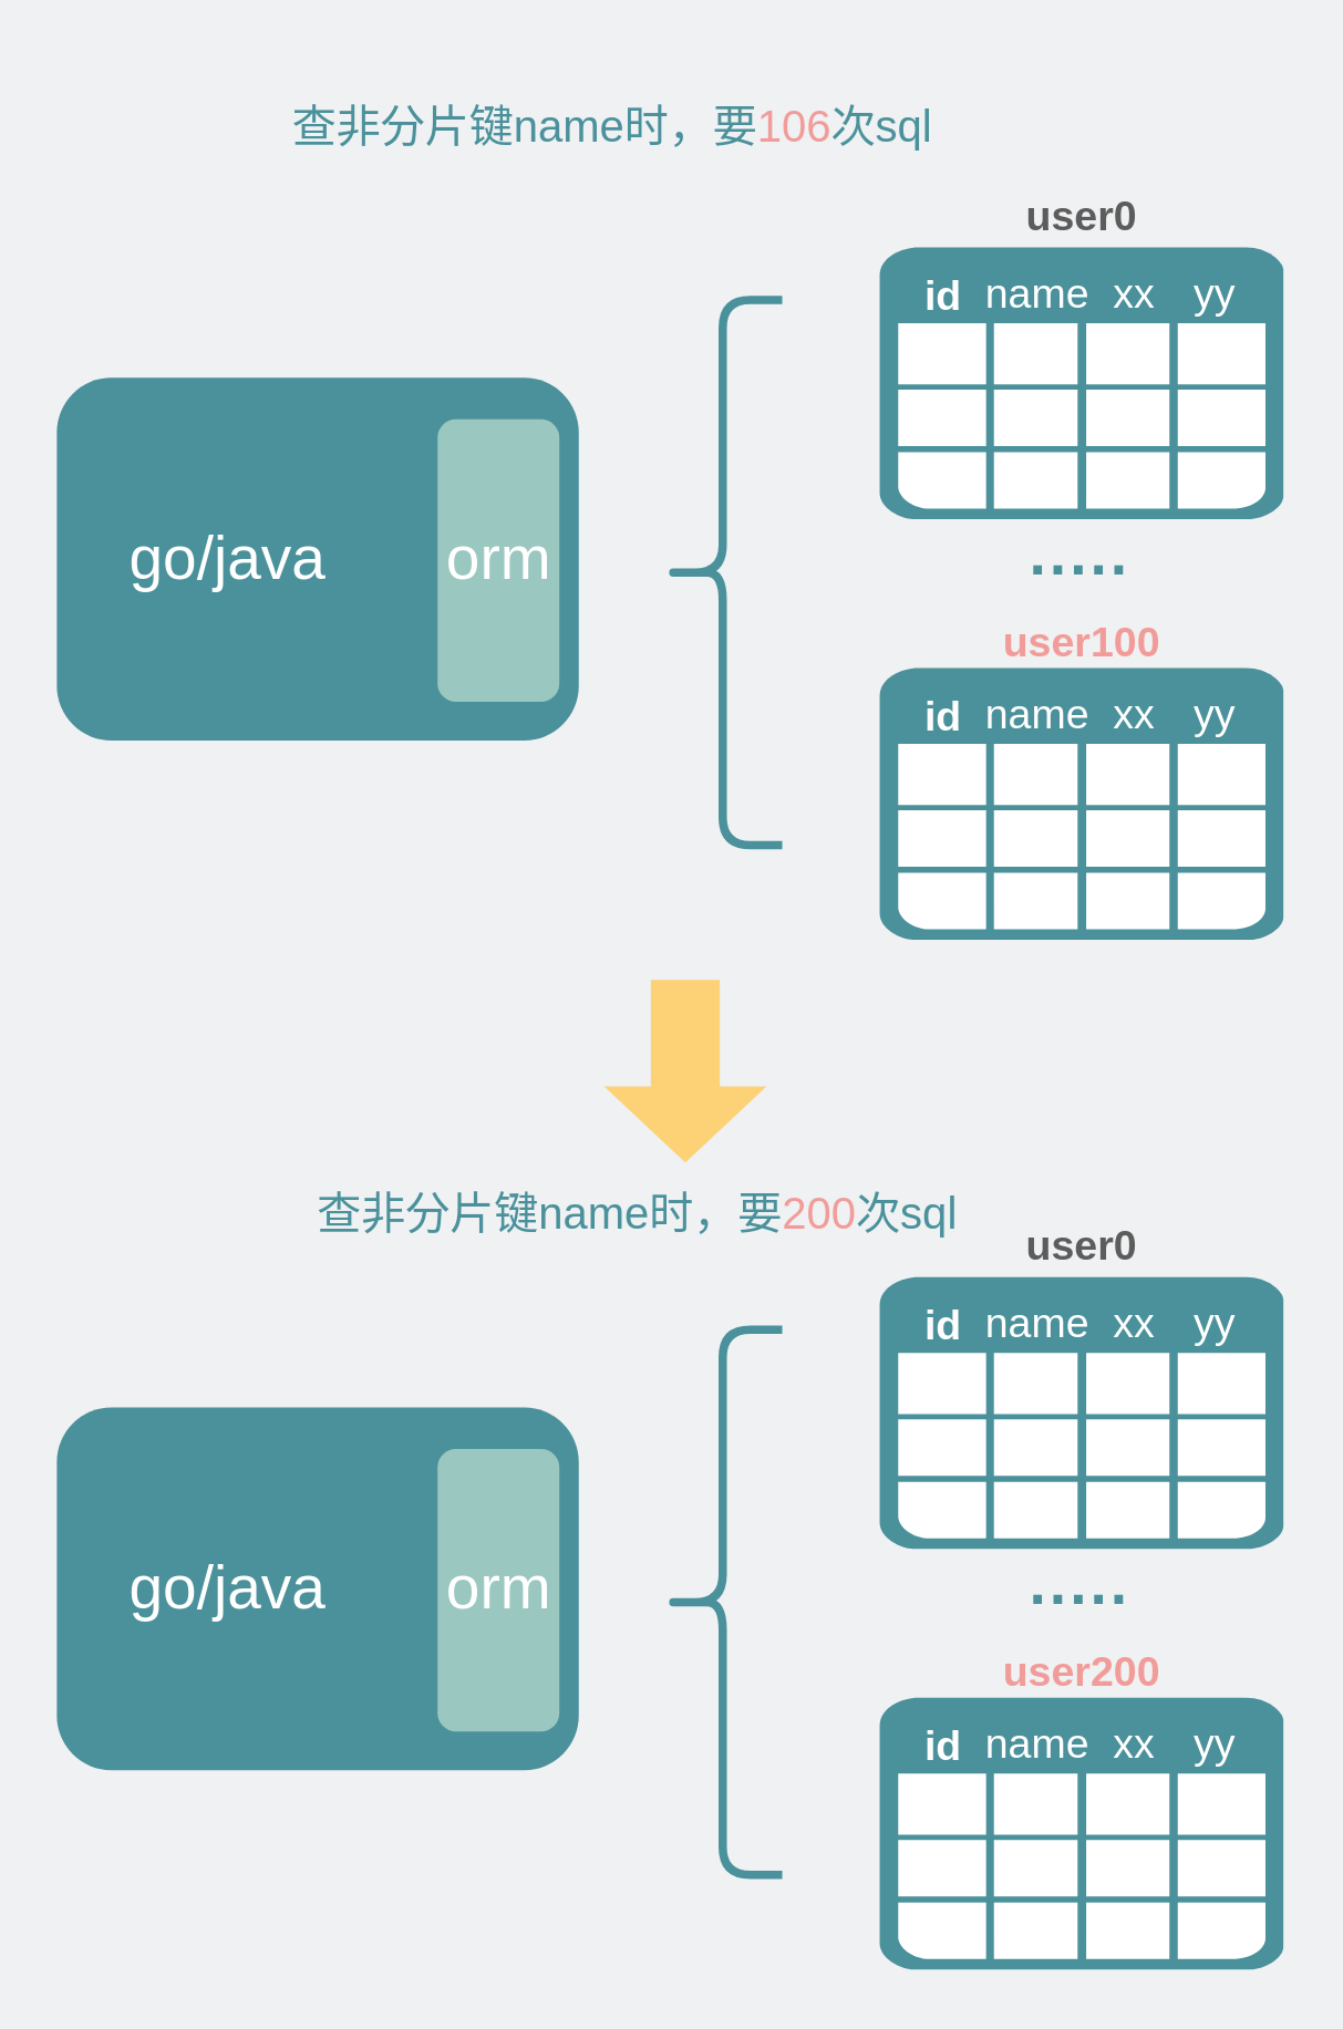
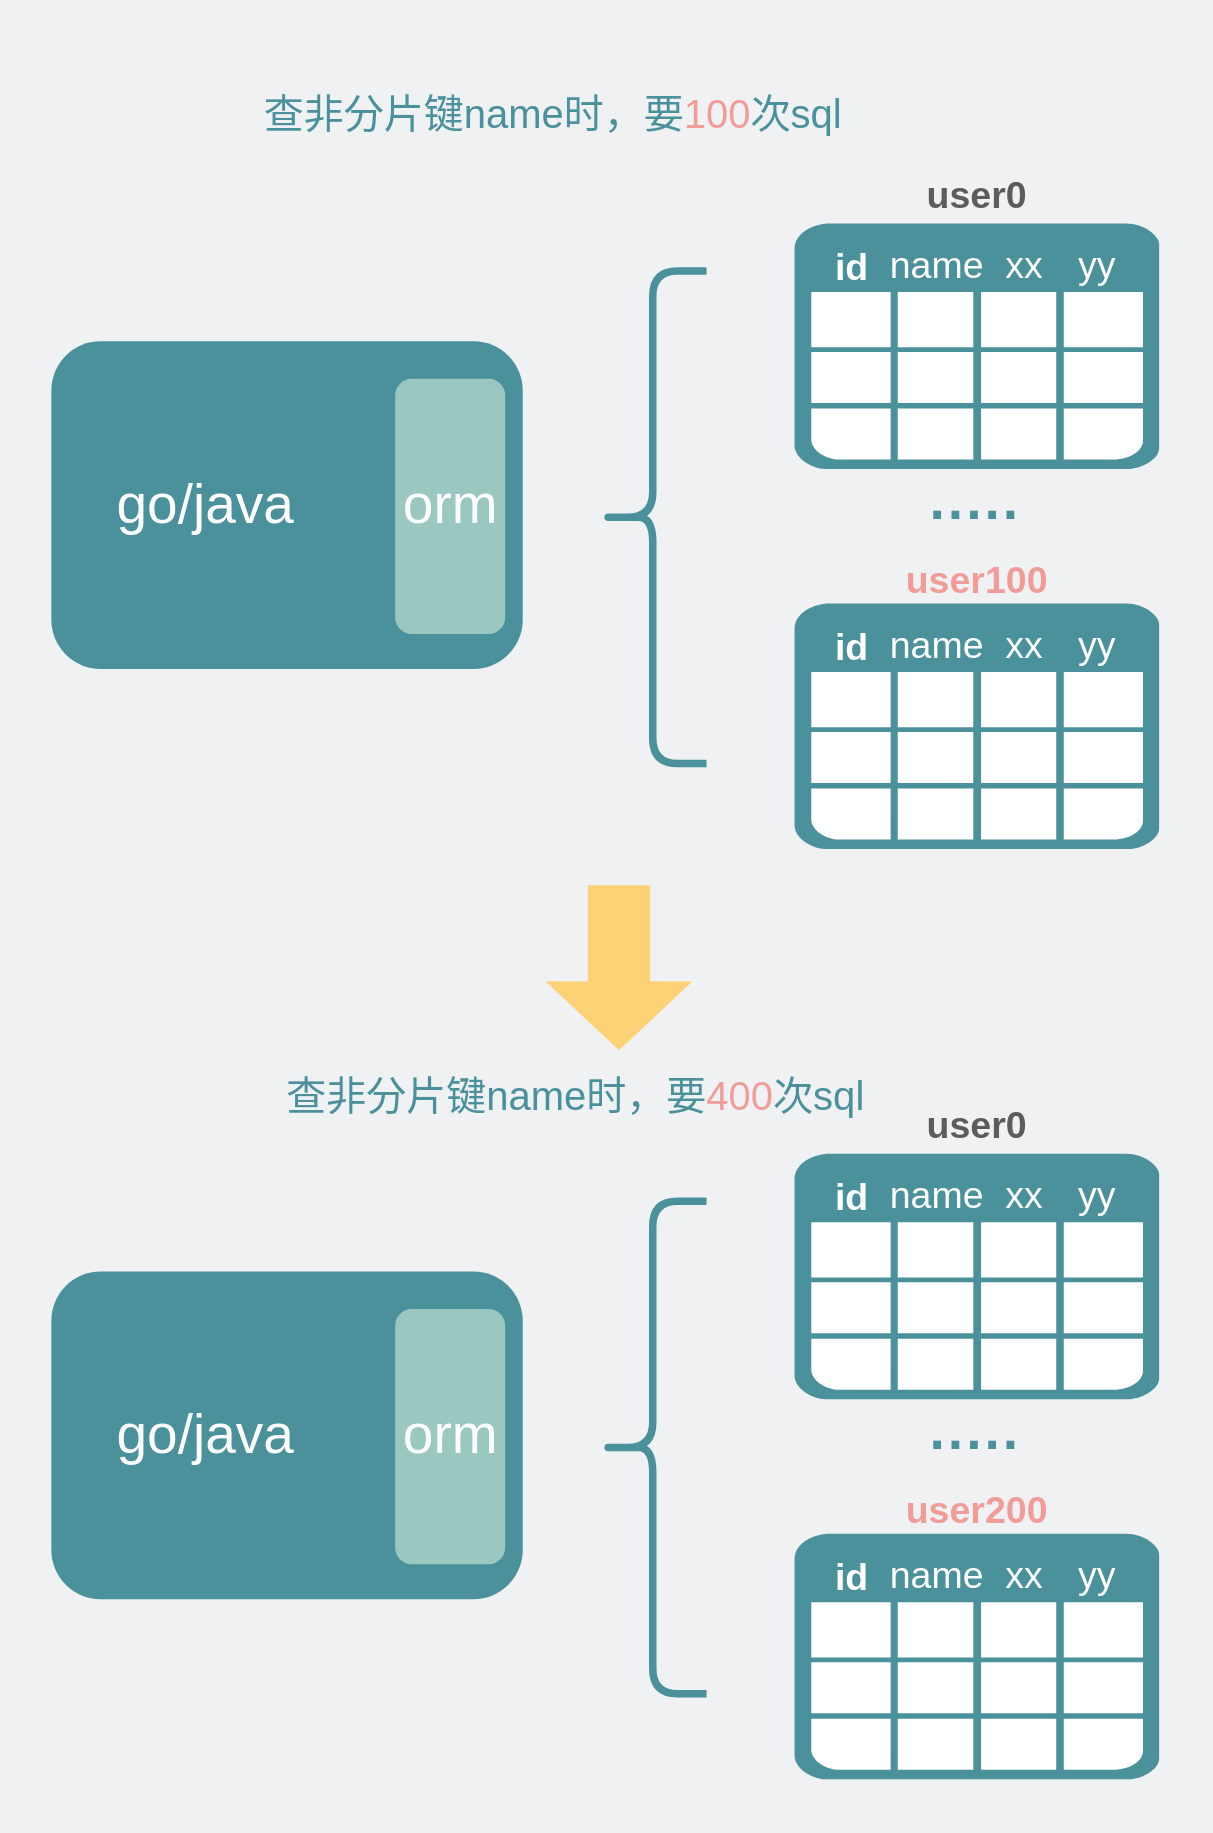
- <mxCell id="10" value="&lt;font style=&quot;font-size: 16px;&quot;&gt;查非分片键name时，要&lt;font color=&quot;#f19c99&quot;&gt;106&lt;/font&gt;次sql&lt;/font&gt;" style="text;html=1;strokeColor=none;fillColor=none;align=center;verticalAlign=middle;whiteSpace=wrap;rounded=0;fontSize=22;fontColor=#4A919B;" vertex="1" parent="1"><mxGeometry x="51.5" y="20" width="338" height="48" as="geometry" /></mxCell>
+ <mxCell id="10" value="&lt;font style=&quot;font-size: 16px;&quot;&gt;查非分片键name时，要&lt;font color=&quot;#f19c99&quot;&gt;100&lt;/font&gt;次sql&lt;/font&gt;" style="text;html=1;strokeColor=none;fillColor=none;align=center;verticalAlign=middle;whiteSpace=wrap;rounded=0;fontSize=22;fontColor=#4A919B;" vertex="1" parent="1"><mxGeometry x="51.5" y="20" width="338" height="48" as="geometry" /></mxCell>
- <mxCell id="42" value="&lt;font style=&quot;font-size: 16px;&quot;&gt;查非分片键name时，要&lt;font color=&quot;#f19c99&quot;&gt;200&lt;/font&gt;次sql&lt;/font&gt;" style="text;html=1;strokeColor=none;fillColor=none;align=center;verticalAlign=middle;whiteSpace=wrap;rounded=0;fontSize=22;fontColor=#4A919B;" vertex="1" parent="1"><mxGeometry x="61" y="412.85" width="338" height="48" as="geometry" /></mxCell>
+ <mxCell id="42" value="&lt;font style=&quot;font-size: 16px;&quot;&gt;查非分片键name时，要&lt;font color=&quot;#f19c99&quot;&gt;400&lt;/font&gt;次sql&lt;/font&gt;" style="text;html=1;strokeColor=none;fillColor=none;align=center;verticalAlign=middle;whiteSpace=wrap;rounded=0;fontSize=22;fontColor=#4A919B;" vertex="1" parent="1"><mxGeometry x="61" y="412.85" width="338" height="48" as="geometry" /></mxCell>
